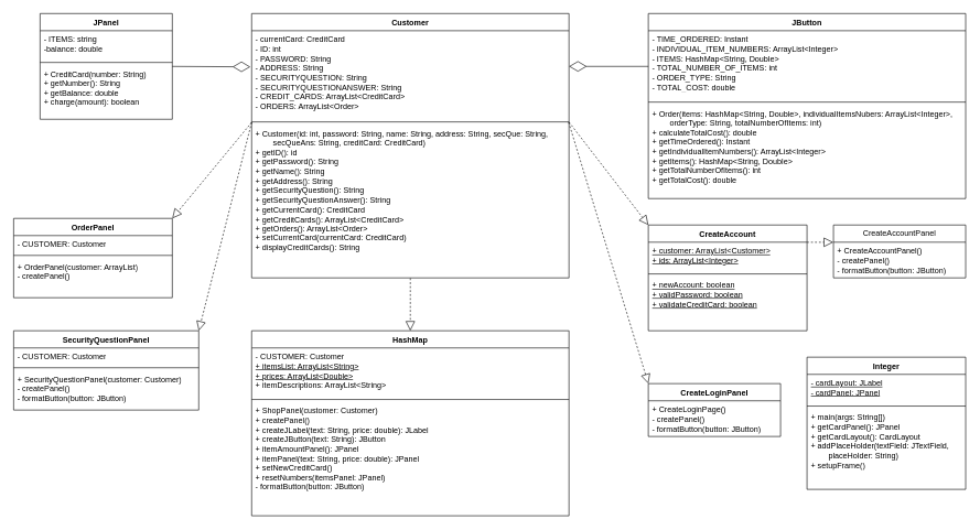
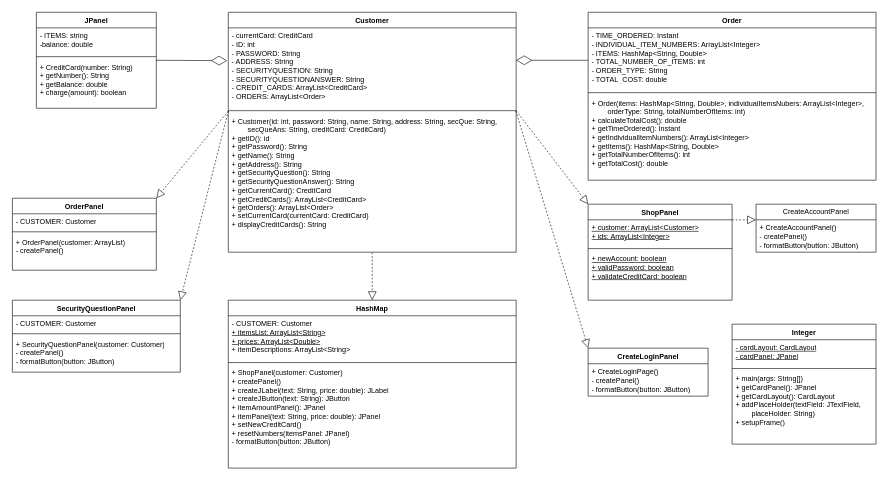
- <mxCell id="18" value="JButton" style="swimlane;fontStyle=1;align=center;verticalAlign=top;childLayout=stackLayout;horizontal=1;startSize=26;horizontalStack=0;resizeParent=1;resizeParentMax=0;resizeLast=0;collapsible=1;marginBottom=0;whiteSpace=wrap;html=1;" parent="1" vertex="1"><mxGeometry x="980" y="20" width="480" height="280" as="geometry" /></mxCell>
+ <mxCell id="18" value="Order" style="swimlane;fontStyle=1;align=center;verticalAlign=top;childLayout=stackLayout;horizontal=1;startSize=26;horizontalStack=0;resizeParent=1;resizeParentMax=0;resizeLast=0;collapsible=1;marginBottom=0;whiteSpace=wrap;html=1;" parent="1" vertex="1"><mxGeometry x="980" y="20" width="480" height="280" as="geometry" /></mxCell>
- <mxCell id="2" value="CreateAccount" style="swimlane;fontStyle=1;align=center;verticalAlign=top;childLayout=stackLayout;horizontal=1;startSize=26;horizontalStack=0;resizeParent=1;resizeParentMax=0;resizeLast=0;collapsible=1;marginBottom=0;whiteSpace=wrap;html=1;" parent="1" vertex="1"><mxGeometry x="980" y="340" width="240" height="160" as="geometry" /></mxCell>
+ <mxCell id="2" value="ShopPanel" style="swimlane;fontStyle=1;align=center;verticalAlign=top;childLayout=stackLayout;horizontal=1;startSize=26;horizontalStack=0;resizeParent=1;resizeParentMax=0;resizeLast=0;collapsible=1;marginBottom=0;whiteSpace=wrap;html=1;" parent="1" vertex="1"><mxGeometry x="980" y="340" width="240" height="160" as="geometry" /></mxCell>
- <mxCell id="43" value="&lt;div&gt;&lt;u&gt;- cardLayout: JLabel&lt;/u&gt;&lt;/div&gt;&lt;div&gt;&lt;u&gt;- cardPanel: JPanel&lt;/u&gt;&lt;br&gt;&lt;/div&gt;" style="text;strokeColor=none;fillColor=none;align=left;verticalAlign=top;spacingLeft=4;spacingRight=4;overflow=hidden;rotatable=0;points=[[0,0.5],[1,0.5]];portConstraint=eastwest;whiteSpace=wrap;html=1;" parent="42" vertex="1"><mxGeometry y="26" width="240" height="44" as="geometry" /></mxCell>
+ <mxCell id="43" value="&lt;div&gt;&lt;u&gt;- cardLayout: CardLayout&lt;/u&gt;&lt;/div&gt;&lt;div&gt;&lt;u&gt;- cardPanel: JPanel&lt;/u&gt;&lt;br&gt;&lt;/div&gt;" style="text;strokeColor=none;fillColor=none;align=left;verticalAlign=top;spacingLeft=4;spacingRight=4;overflow=hidden;rotatable=0;points=[[0,0.5],[1,0.5]];portConstraint=eastwest;whiteSpace=wrap;html=1;" parent="42" vertex="1"><mxGeometry y="26" width="240" height="44" as="geometry" /></mxCell>
